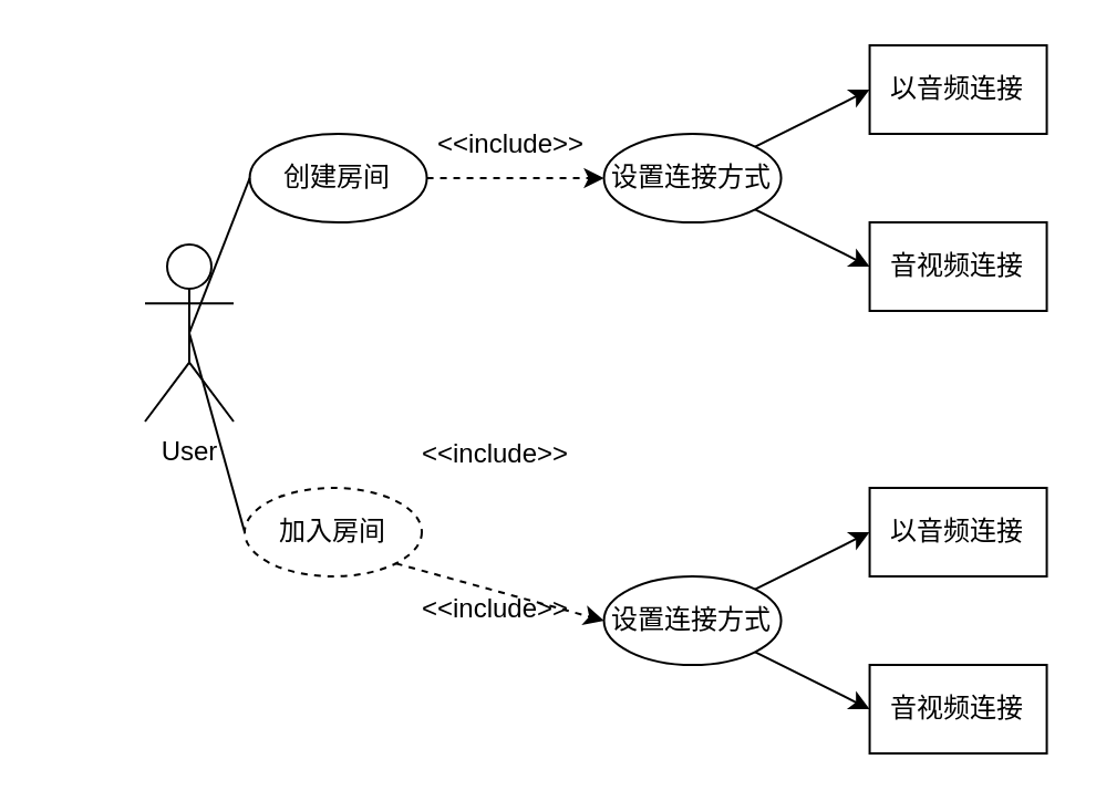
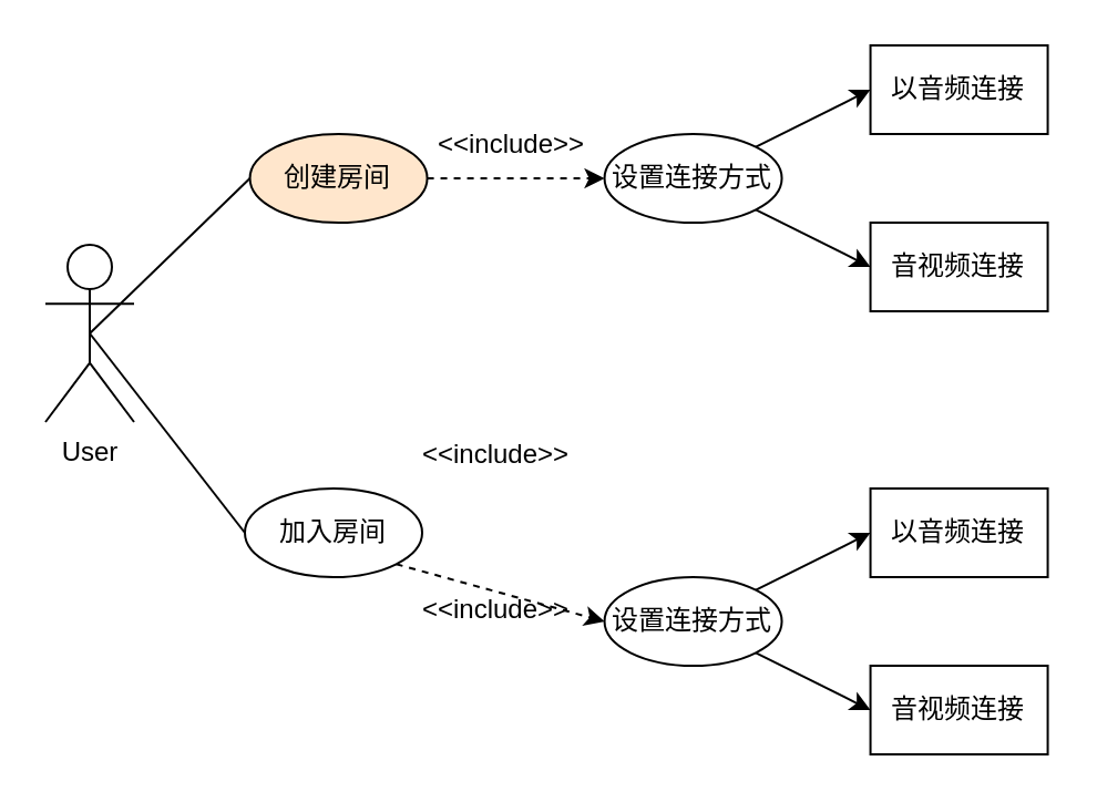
- <mxCell id="4" value="创建房间" style="ellipse;whiteSpace=wrap;html=1;rounded=1;" vertex="1" parent="1"><mxGeometry x="112.28" y="60" width="80" height="40" as="geometry" /></mxCell>
+ <mxCell id="4" value="创建房间" style="ellipse;whiteSpace=wrap;html=1;rounded=1;fillColor=#ffe6cc;" vertex="1" parent="1"><mxGeometry x="112.28" y="60" width="80" height="40" as="geometry" /></mxCell>
- <mxCell id="2" value="User" style="shape=umlActor;verticalLabelPosition=bottom;verticalAlign=top;html=1;outlineConnect=0;rounded=1;" vertex="1" parent="1"><mxGeometry x="65" y="110" width="40" height="80" as="geometry" /></mxCell>
+ <mxCell id="2" value="User" style="shape=umlActor;verticalLabelPosition=bottom;verticalAlign=top;html=1;outlineConnect=0;rounded=1;" vertex="1" parent="1"><mxGeometry x="20" y="110" width="40" height="80" as="geometry" /></mxCell>
- <mxCell id="12" value="加入房间" style="ellipse;whiteSpace=wrap;html=1;rounded=1;dashed=1;" vertex="1" parent="1"><mxGeometry x="110" y="220" width="80" height="40" as="geometry" /></mxCell>
+ <mxCell id="12" value="加入房间" style="ellipse;whiteSpace=wrap;html=1;rounded=1;" vertex="1" parent="1"><mxGeometry x="110" y="220" width="80" height="40" as="geometry" /></mxCell>
